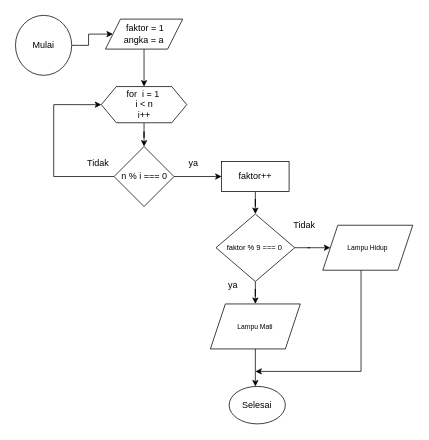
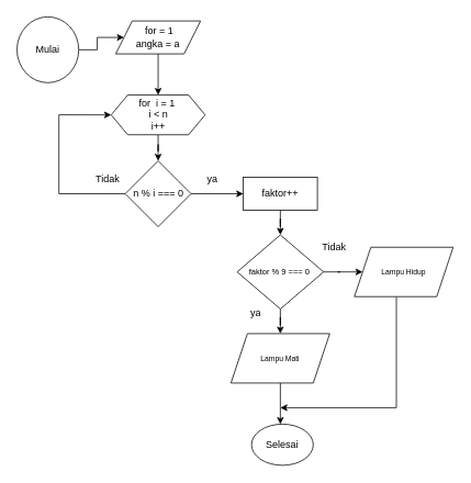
- <mxCell id="5" value="&amp;nbsp;faktor = 1&lt;br&gt;angka = a" style="shape=parallelogram;perimeter=parallelogramPerimeter;whiteSpace=wrap;html=1;fixedSize=1;" vertex="1" parent="1"><mxGeometry x="140" y="25" width="103" height="40" as="geometry" /></mxCell>
+ <mxCell id="5" value="&amp;nbsp;for = 1&lt;br&gt;angka = a" style="shape=parallelogram;perimeter=parallelogramPerimeter;whiteSpace=wrap;html=1;fixedSize=1;" vertex="1" parent="1"><mxGeometry x="140" y="25" width="103" height="40" as="geometry" /></mxCell>
